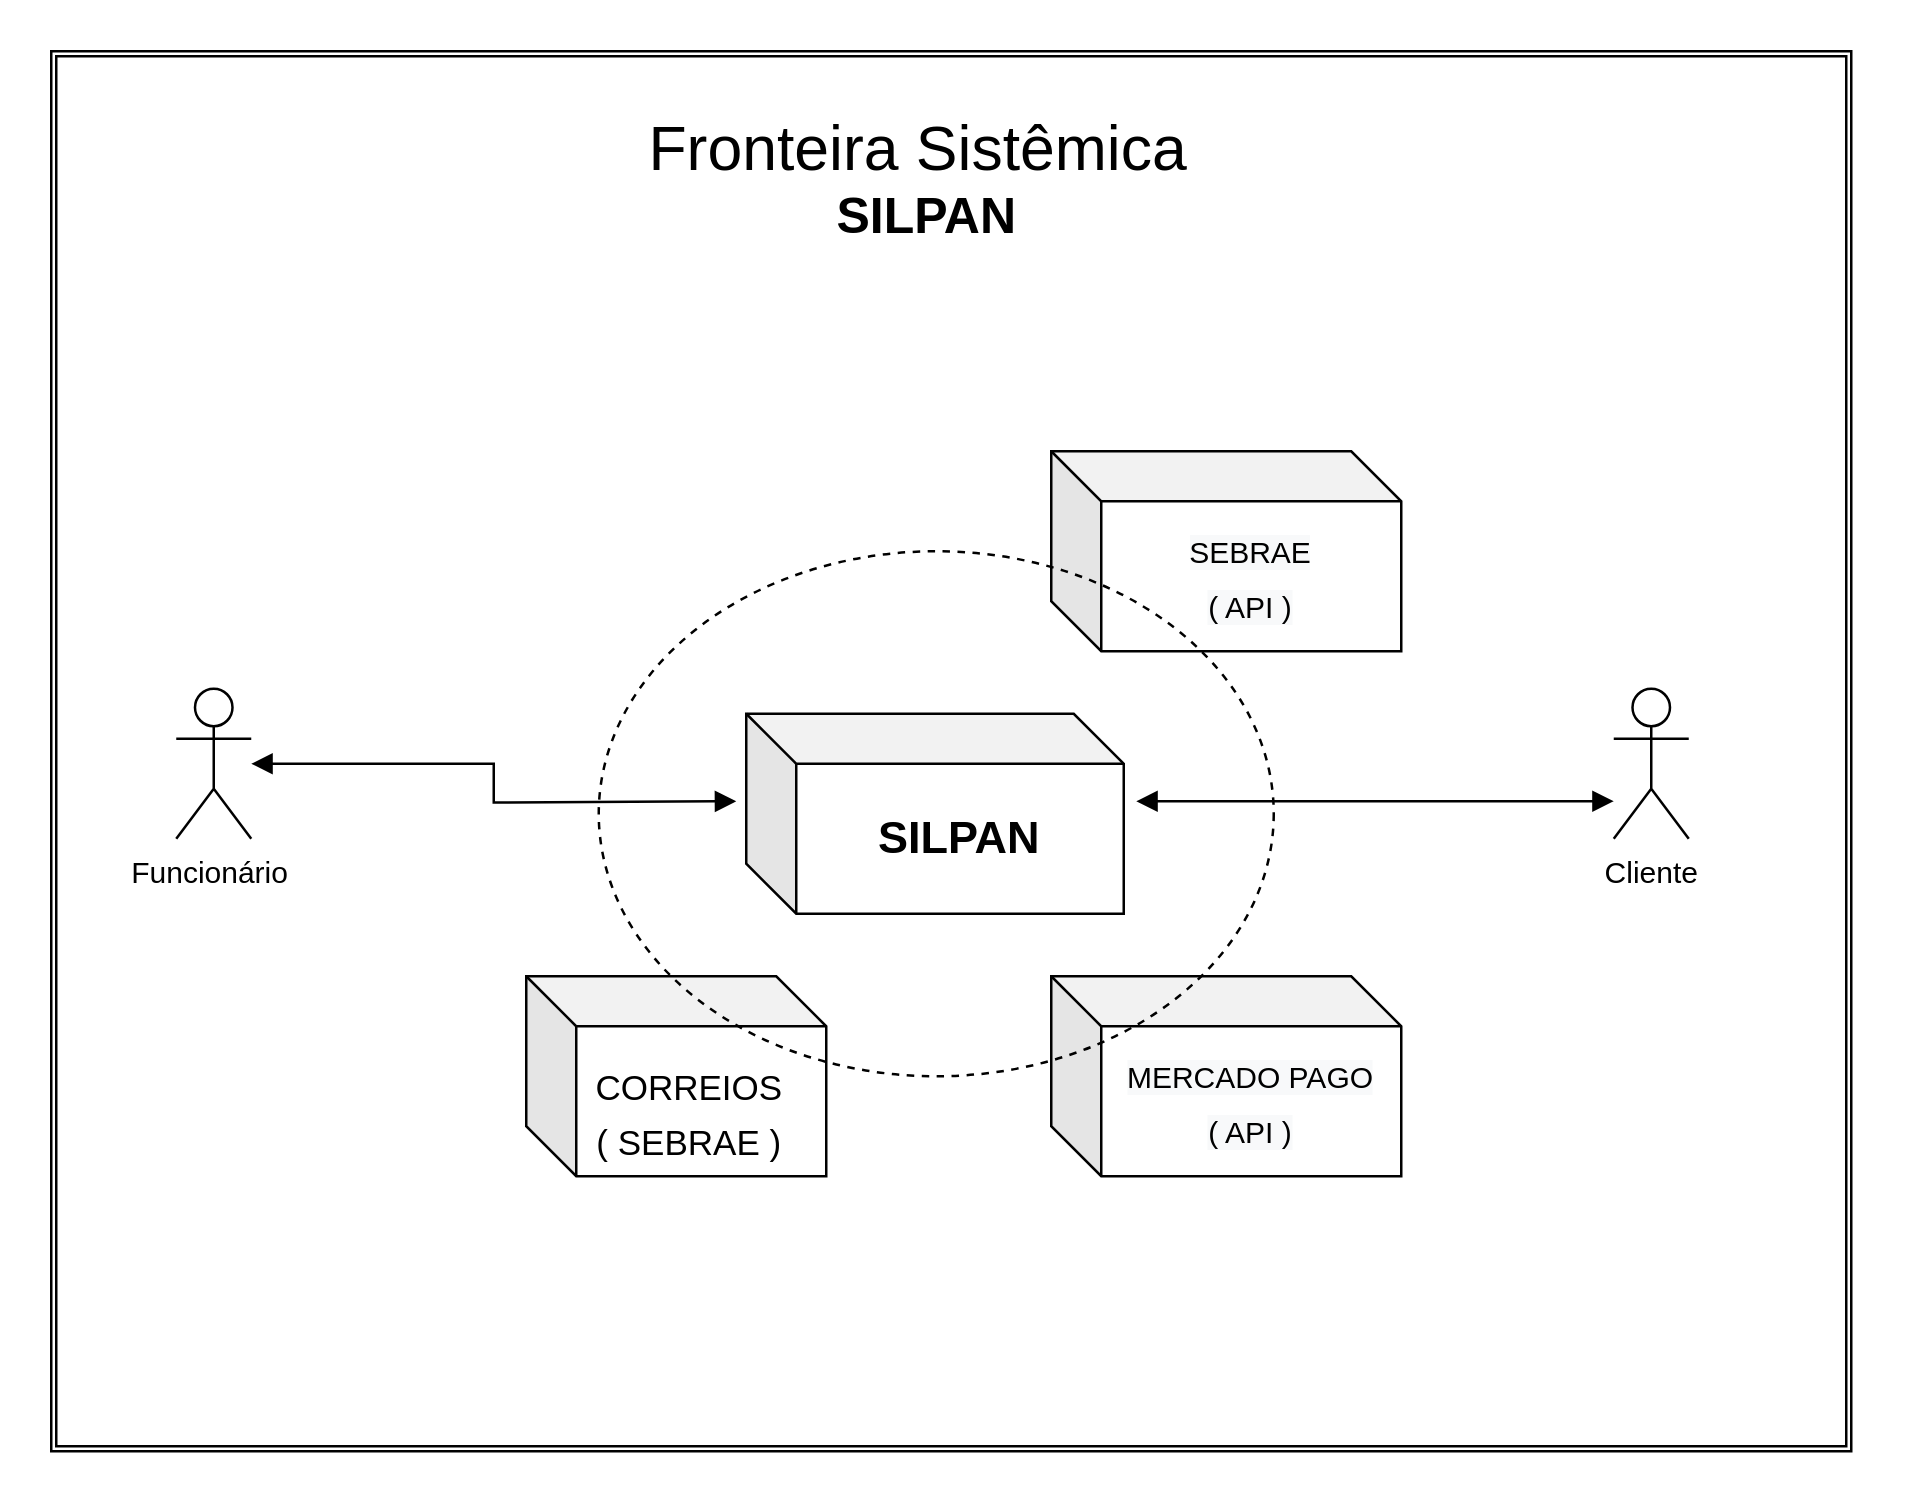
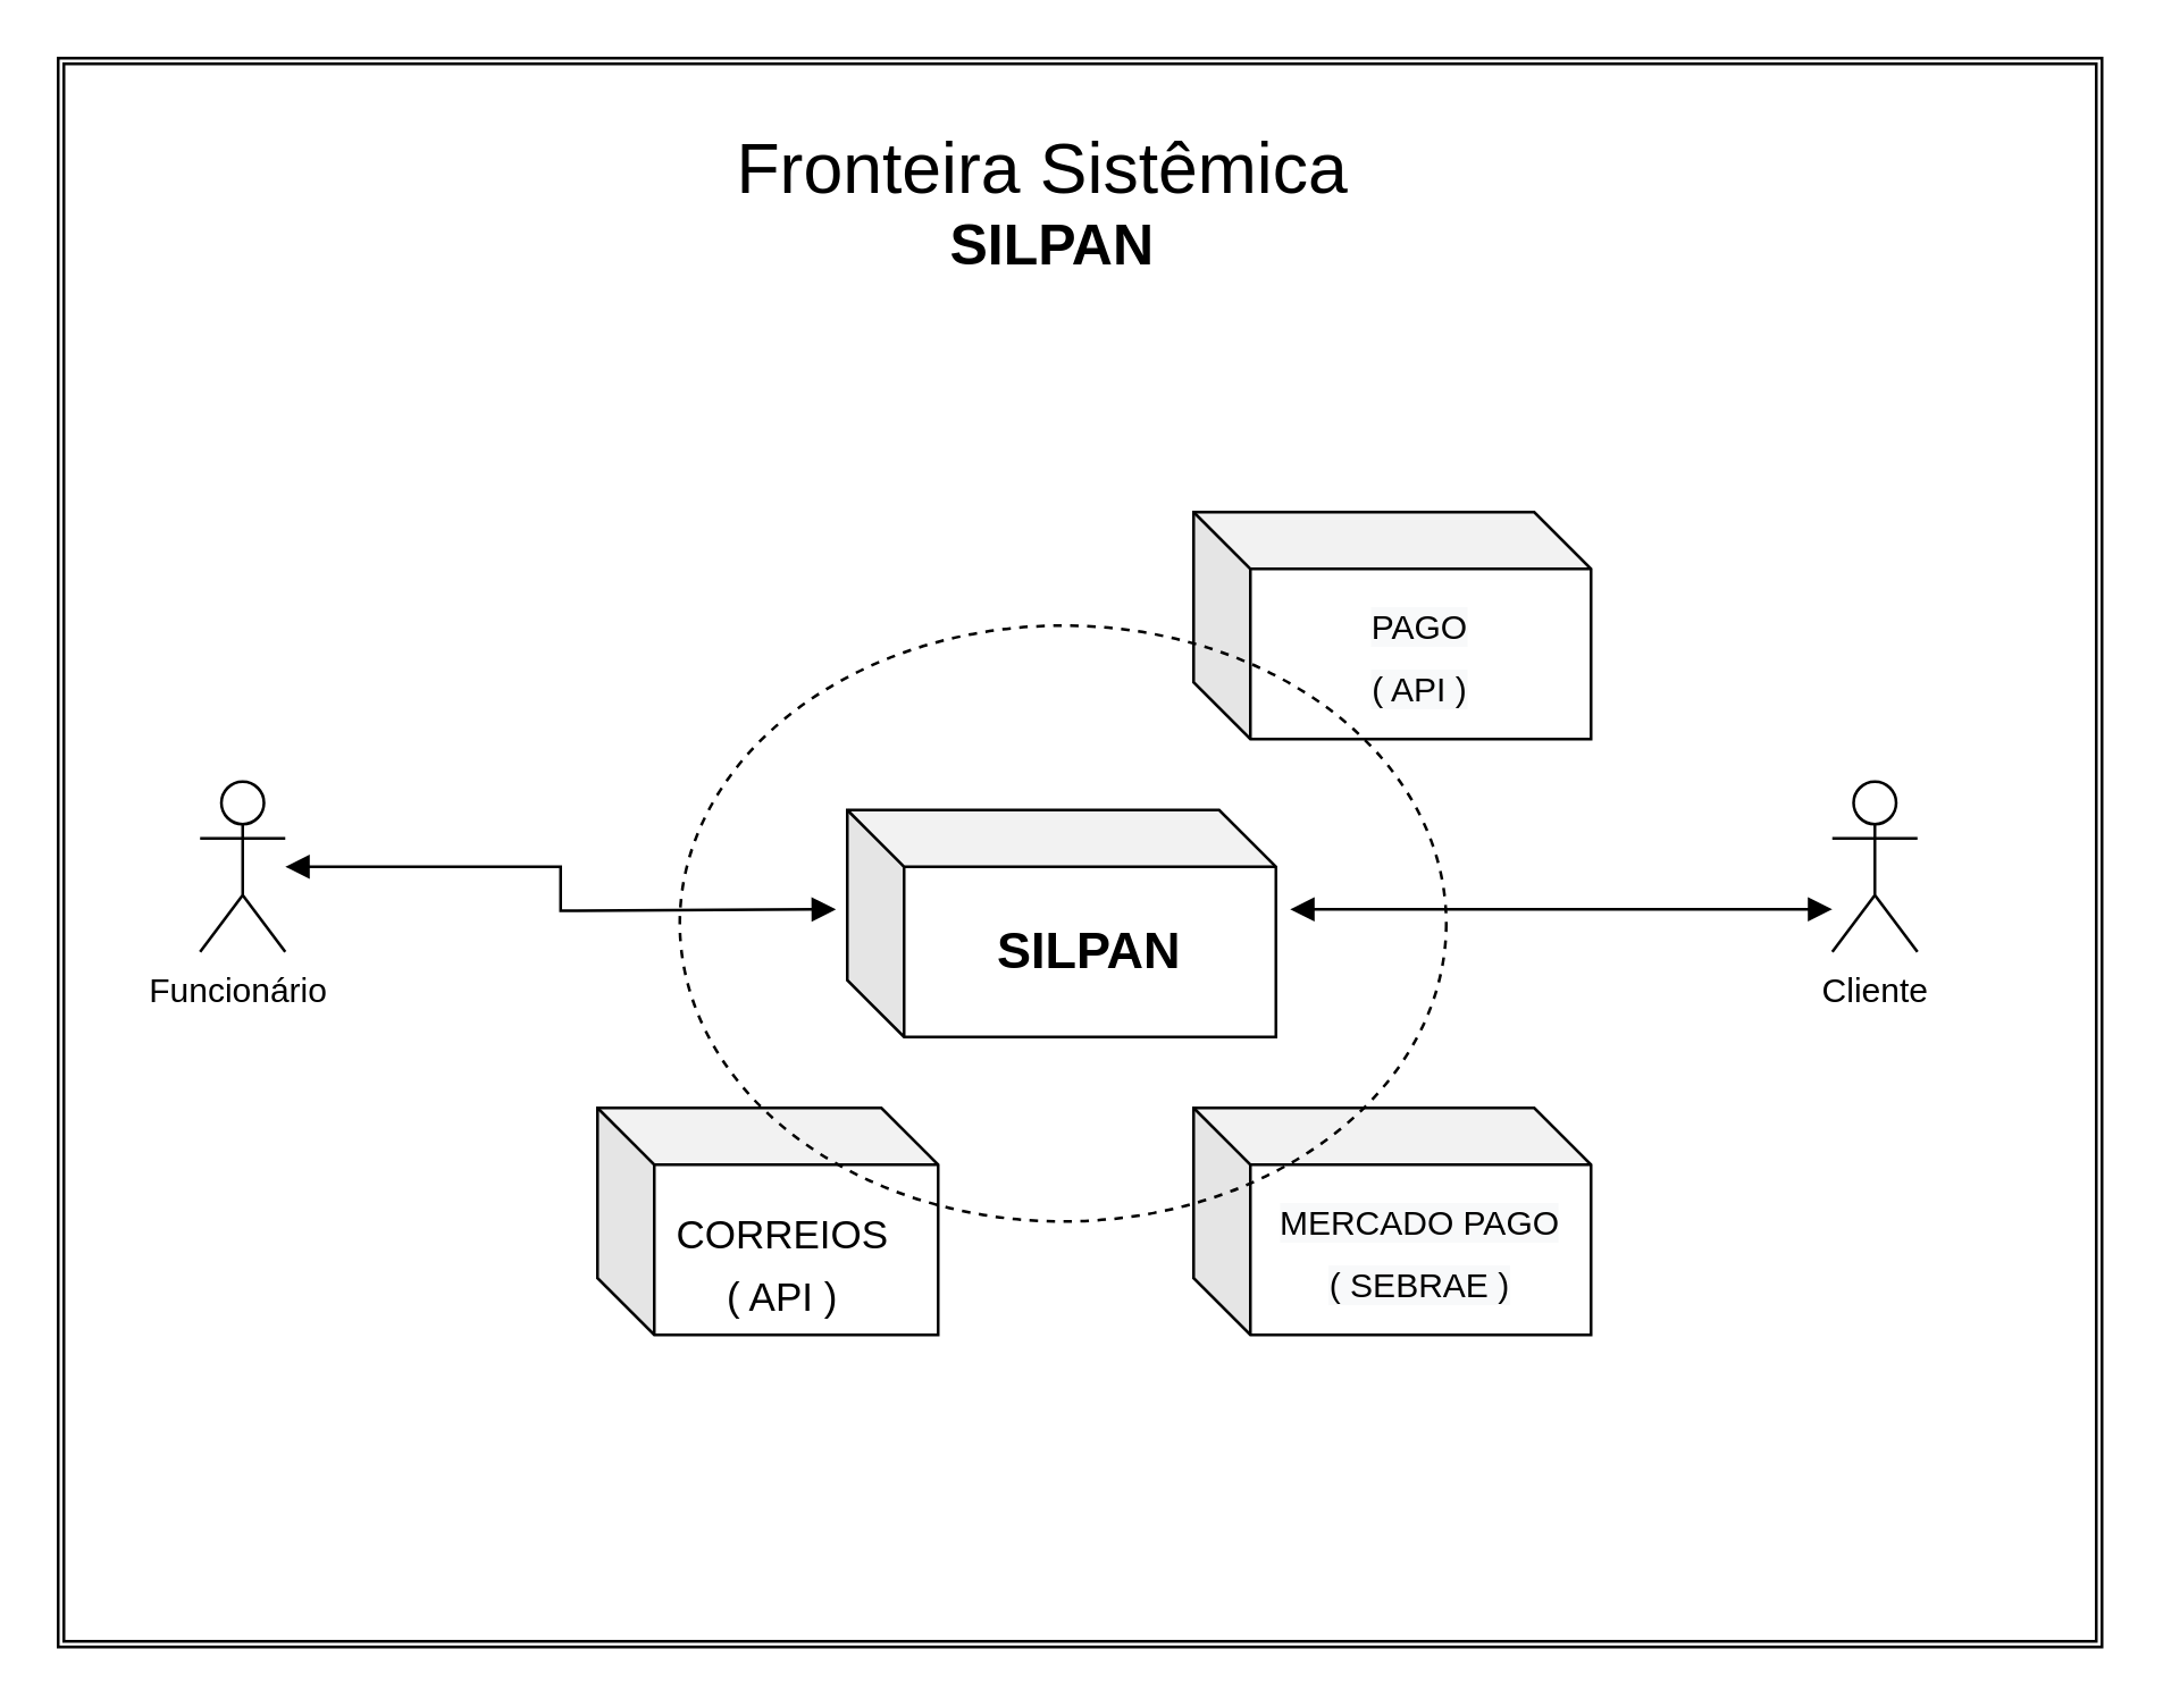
- <mxCell id="13" value="&lt;span style=&quot;color: rgb(0 , 0 , 0) ; font-family: &amp;#34;helvetica&amp;#34; ; font-size: 12px ; font-style: normal ; font-weight: 400 ; letter-spacing: normal ; text-align: center ; text-indent: 0px ; text-transform: none ; word-spacing: 0px ; background-color: rgb(248 , 249 , 250) ; display: inline ; float: none&quot;&gt;SEBRAE&lt;/span&gt;&lt;br style=&quot;color: rgb(0 , 0 , 0) ; font-family: &amp;#34;helvetica&amp;#34; ; font-size: 12px ; font-style: normal ; font-weight: 400 ; letter-spacing: normal ; text-align: center ; text-indent: 0px ; text-transform: none ; word-spacing: 0px ; background-color: rgb(248 , 249 , 250)&quot;&gt;&lt;span style=&quot;color: rgb(0 , 0 , 0) ; font-family: &amp;#34;helvetica&amp;#34; ; font-size: 12px ; font-style: normal ; font-weight: 400 ; letter-spacing: normal ; text-align: center ; text-indent: 0px ; text-transform: none ; word-spacing: 0px ; background-color: rgb(248 , 249 , 250) ; display: inline ; float: none&quot;&gt;( API )&lt;/span&gt;" style="shape=cube;whiteSpace=wrap;html=1;boundedLbl=1;backgroundOutline=1;darkOpacity=0.05;darkOpacity2=0.1;sketch=0;fillColor=none;fontSize=18;" parent="1" vertex="1"><mxGeometry x="420" y="180" width="140" height="80" as="geometry" /></mxCell>
+ <mxCell id="13" value="&lt;span style=&quot;color: rgb(0 , 0 , 0) ; font-family: &amp;#34;helvetica&amp;#34; ; font-size: 12px ; font-style: normal ; font-weight: 400 ; letter-spacing: normal ; text-align: center ; text-indent: 0px ; text-transform: none ; word-spacing: 0px ; background-color: rgb(248 , 249 , 250) ; display: inline ; float: none&quot;&gt;PAGO&lt;/span&gt;&lt;br style=&quot;color: rgb(0 , 0 , 0) ; font-family: &amp;#34;helvetica&amp;#34; ; font-size: 12px ; font-style: normal ; font-weight: 400 ; letter-spacing: normal ; text-align: center ; text-indent: 0px ; text-transform: none ; word-spacing: 0px ; background-color: rgb(248 , 249 , 250)&quot;&gt;&lt;span style=&quot;color: rgb(0 , 0 , 0) ; font-family: &amp;#34;helvetica&amp;#34; ; font-size: 12px ; font-style: normal ; font-weight: 400 ; letter-spacing: normal ; text-align: center ; text-indent: 0px ; text-transform: none ; word-spacing: 0px ; background-color: rgb(248 , 249 , 250) ; display: inline ; float: none&quot;&gt;( API )&lt;/span&gt;" style="shape=cube;whiteSpace=wrap;html=1;boundedLbl=1;backgroundOutline=1;darkOpacity=0.05;darkOpacity2=0.1;sketch=0;fillColor=none;fontSize=18;" parent="1" vertex="1"><mxGeometry x="420" y="180" width="140" height="80" as="geometry" /></mxCell>
- <mxCell id="10" value="&#10;&#10;&lt;span style=&quot;color: rgb(0, 0, 0); font-family: helvetica; font-size: 12px; font-style: normal; font-weight: 400; letter-spacing: normal; text-align: center; text-indent: 0px; text-transform: none; word-spacing: 0px; background-color: rgb(248, 249, 250); display: inline; float: none;&quot;&gt;MERCADO PAGO&lt;/span&gt;&lt;br style=&quot;color: rgb(0, 0, 0); font-family: helvetica; font-size: 12px; font-style: normal; font-weight: 400; letter-spacing: normal; text-align: center; text-indent: 0px; text-transform: none; word-spacing: 0px; background-color: rgb(248, 249, 250);&quot;&gt;&lt;span style=&quot;color: rgb(0, 0, 0); font-family: helvetica; font-size: 12px; font-style: normal; font-weight: 400; letter-spacing: normal; text-align: center; text-indent: 0px; text-transform: none; word-spacing: 0px; background-color: rgb(248, 249, 250); display: inline; float: none;&quot;&gt;( API )&lt;/span&gt;&#10;&#10;" style="shape=cube;whiteSpace=wrap;html=1;boundedLbl=1;backgroundOutline=1;darkOpacity=0.05;darkOpacity2=0.1;sketch=0;fillColor=none;fontSize=18;" parent="1" vertex="1"><mxGeometry x="420" y="390" width="140" height="80" as="geometry" /></mxCell>
+ <mxCell id="10" value="&#10;&#10;&lt;span style=&quot;color: rgb(0, 0, 0); font-family: helvetica; font-size: 12px; font-style: normal; font-weight: 400; letter-spacing: normal; text-align: center; text-indent: 0px; text-transform: none; word-spacing: 0px; background-color: rgb(248, 249, 250); display: inline; float: none;&quot;&gt;MERCADO PAGO&lt;/span&gt;&lt;br style=&quot;color: rgb(0, 0, 0); font-family: helvetica; font-size: 12px; font-style: normal; font-weight: 400; letter-spacing: normal; text-align: center; text-indent: 0px; text-transform: none; word-spacing: 0px; background-color: rgb(248, 249, 250);&quot;&gt;&lt;span style=&quot;color: rgb(0, 0, 0); font-family: helvetica; font-size: 12px; font-style: normal; font-weight: 400; letter-spacing: normal; text-align: center; text-indent: 0px; text-transform: none; word-spacing: 0px; background-color: rgb(248, 249, 250); display: inline; float: none;&quot;&gt;( SEBRAE )&lt;/span&gt;&#10;&#10;" style="shape=cube;whiteSpace=wrap;html=1;boundedLbl=1;backgroundOutline=1;darkOpacity=0.05;darkOpacity2=0.1;sketch=0;fillColor=none;fontSize=18;" parent="1" vertex="1"><mxGeometry x="420" y="390" width="140" height="80" as="geometry" /></mxCell>
- <mxCell id="12" value="&lt;font style=&quot;font-size: 14px&quot;&gt;CORREIOS&lt;br&gt;( SEBRAE )&lt;/font&gt;" style="text;html=1;align=center;verticalAlign=middle;resizable=0;points=[];autosize=1;fontSize=18;" parent="1" vertex="1"><mxGeometry x="230" y="420" width="90" height="50" as="geometry" /></mxCell>
+ <mxCell id="12" value="&lt;font style=&quot;font-size: 14px&quot;&gt;CORREIOS&lt;br&gt;( API )&lt;/font&gt;" style="text;html=1;align=center;verticalAlign=middle;resizable=0;points=[];autosize=1;fontSize=18;" parent="1" vertex="1"><mxGeometry x="230" y="420" width="90" height="50" as="geometry" /></mxCell>
